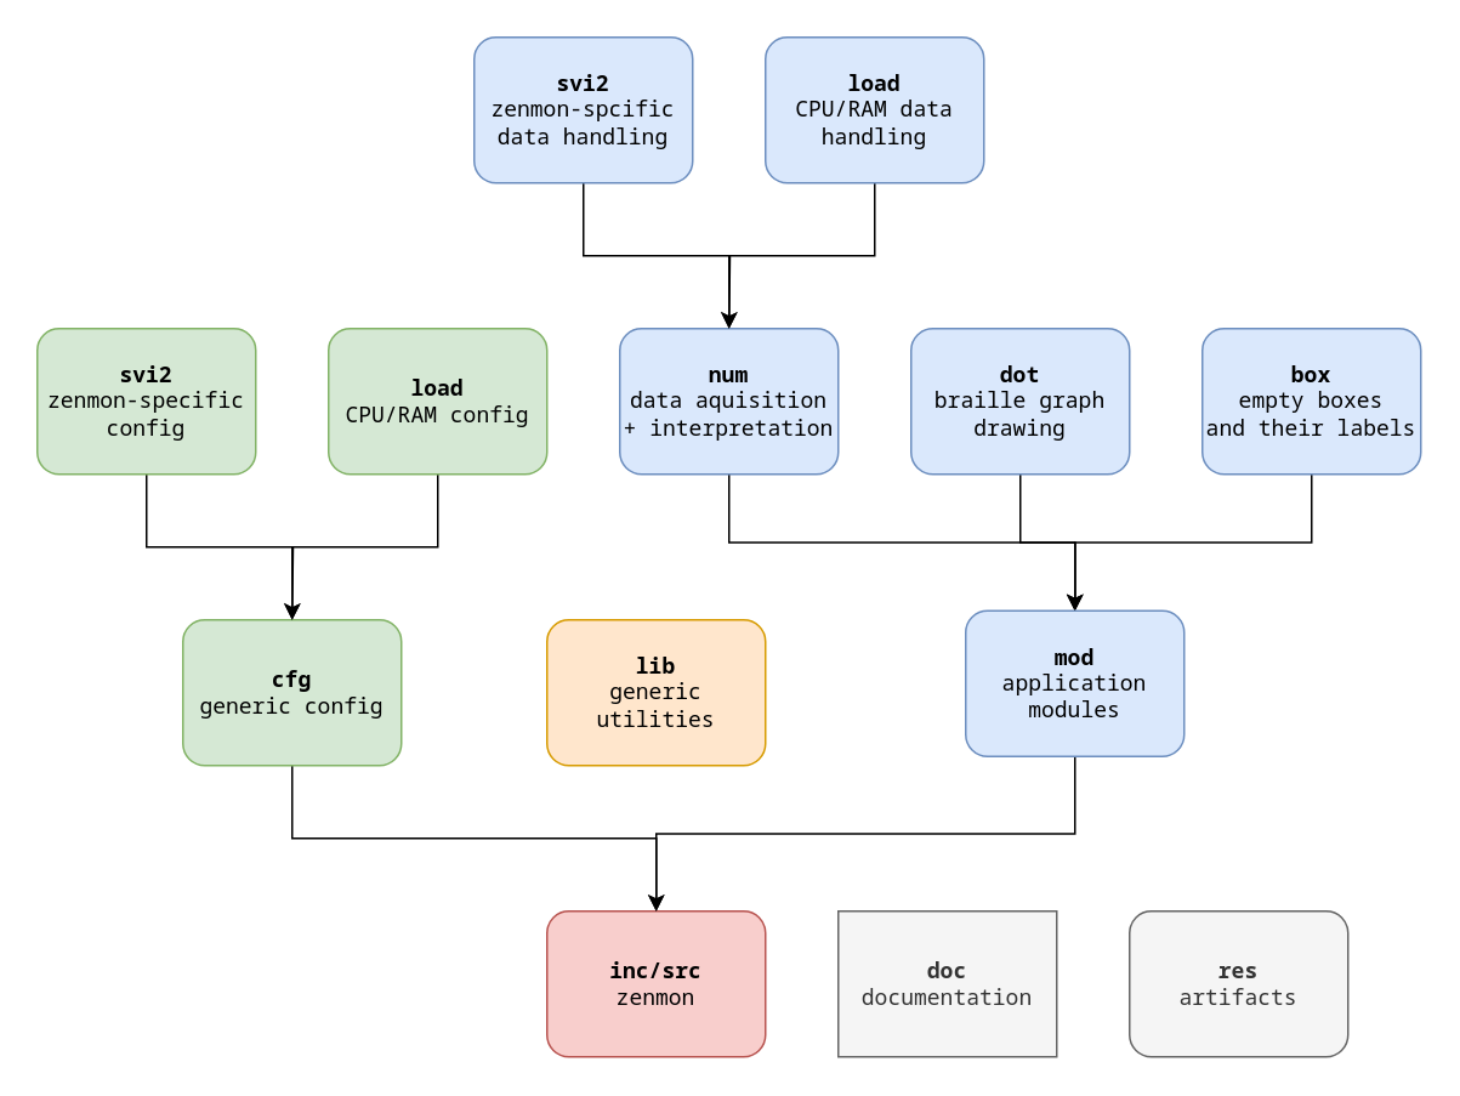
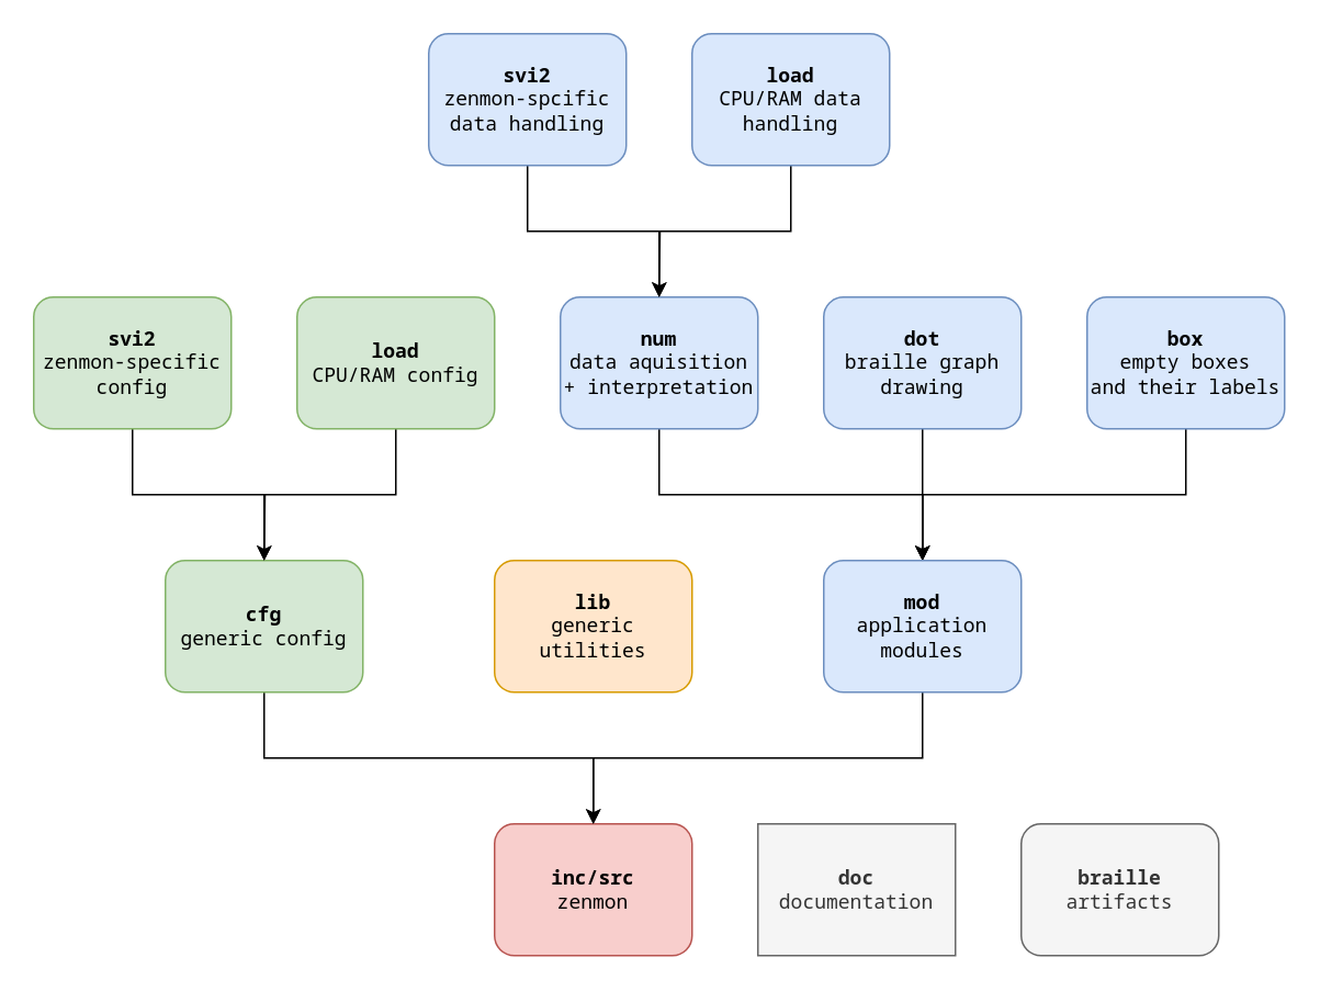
- <mxCell id="10" value="&lt;div&gt;&lt;b&gt;mod&lt;/b&gt;&lt;/div&gt;&lt;div&gt;application modules&lt;br&gt;&lt;/div&gt;" style="rounded=1;whiteSpace=wrap;html=1;fontFamily=Noto Sans Mono;fillColor=#dae8fc;strokeColor=#6c8ebf;" parent="1" vertex="1"><mxGeometry x="530" y="335" width="120" height="80" as="geometry" /></mxCell>
+ <mxCell id="10" value="&lt;div&gt;&lt;b&gt;mod&lt;/b&gt;&lt;/div&gt;&lt;div&gt;application modules&lt;br&gt;&lt;/div&gt;" style="rounded=1;whiteSpace=wrap;html=1;fontFamily=Noto Sans Mono;fillColor=#dae8fc;strokeColor=#6c8ebf;" parent="1" vertex="1"><mxGeometry x="500" y="340" width="120" height="80" as="geometry" /></mxCell>
- <mxCell id="23" value="&lt;div&gt;&lt;b&gt;res&lt;/b&gt;&lt;/div&gt;&lt;div&gt;artifacts&lt;br&gt;&lt;/div&gt;" style="rounded=1;whiteSpace=wrap;html=1;fontFamily=Noto Sans Mono;fillColor=#f5f5f5;strokeColor=#666666;fontColor=#333333;" parent="1" vertex="1"><mxGeometry x="620" y="500" width="120" height="80" as="geometry" /></mxCell>
+ <mxCell id="23" value="&lt;div&gt;&lt;b&gt;braille&lt;/b&gt;&lt;/div&gt;&lt;div&gt;artifacts&lt;br&gt;&lt;/div&gt;" style="rounded=1;whiteSpace=wrap;html=1;fontFamily=Noto Sans Mono;fillColor=#f5f5f5;strokeColor=#666666;fontColor=#333333;" parent="1" vertex="1"><mxGeometry x="620" y="500" width="120" height="80" as="geometry" /></mxCell>
